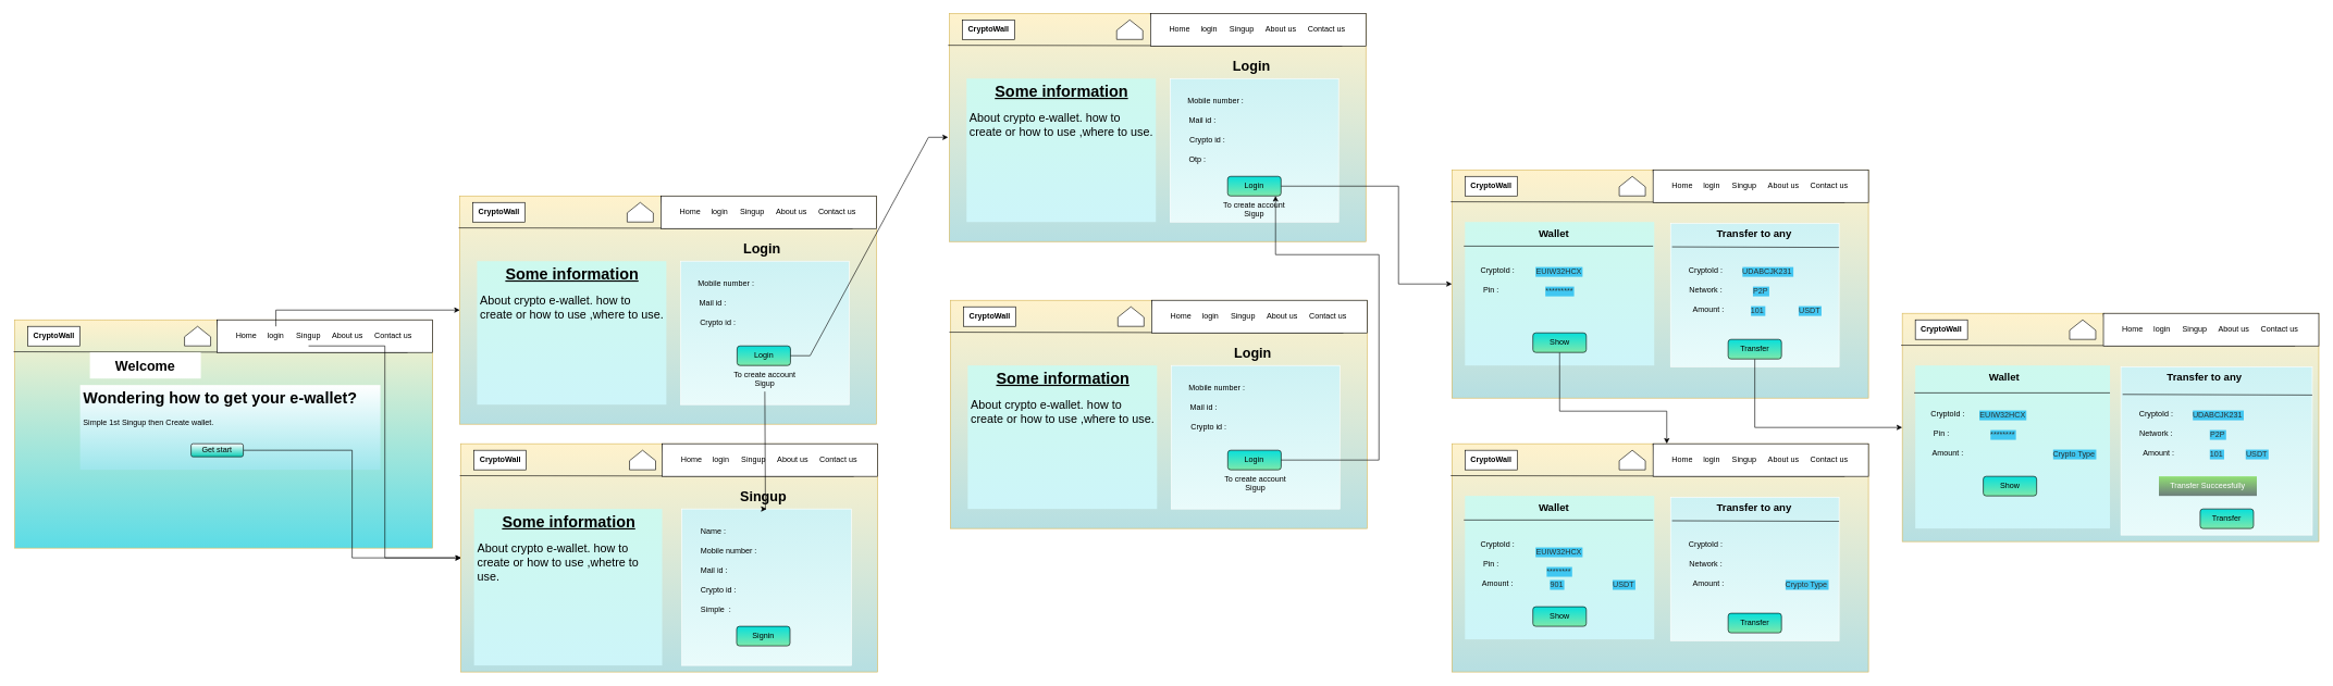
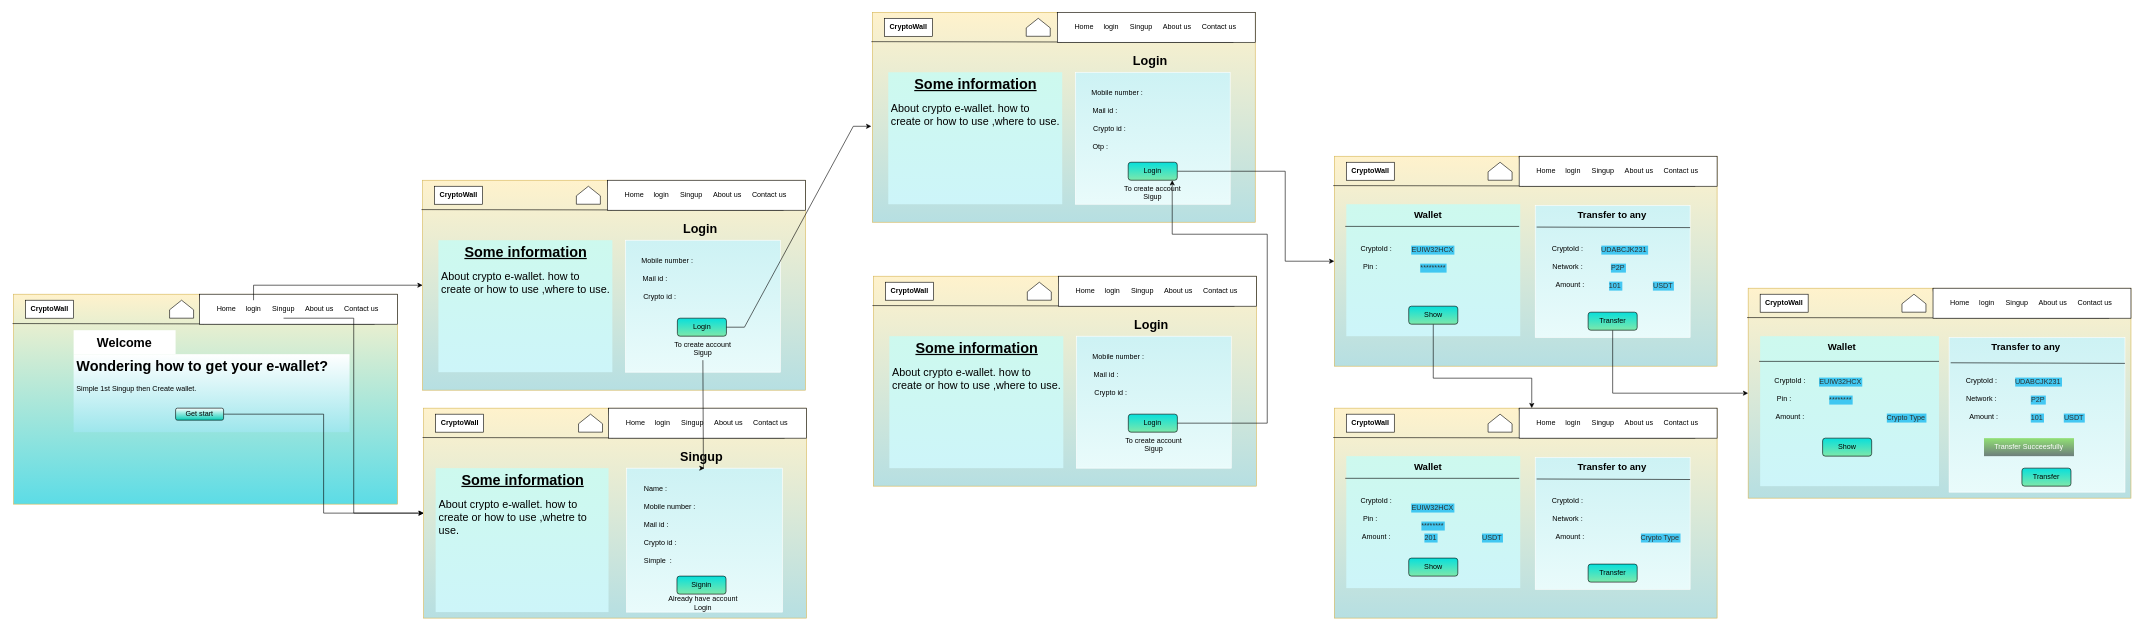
- <mxCell id="6" value="&lt;font style=&quot;font-size: 21px;&quot;&gt;Welcome&lt;/font&gt;" style="text;html=1;strokeColor=none;fillColor=#ffffff;align=center;verticalAlign=middle;whiteSpace=wrap;rounded=0;fontStyle=1" parent="1" vertex="1"><mxGeometry x="137" y="540" width="170" height="40" as="geometry" /></mxCell>
+ <mxCell id="6" value="&lt;font style=&quot;font-size: 21px;&quot;&gt;Welcome&lt;/font&gt;" style="text;html=1;strokeColor=none;fillColor=#ffffff;align=center;verticalAlign=middle;whiteSpace=wrap;rounded=0;fontStyle=1" parent="1" vertex="1"><mxGeometry x="122" y="550" width="170" height="40" as="geometry" /></mxCell>
- <mxCell id="161" value="901" style="text;strokeColor=none;fillColor=none;align=center;verticalAlign=middle;rounded=0;labelBackgroundColor=#1ebcf1;spacing=3;spacingTop=0;spacingBottom=0;textOpacity=80;" vertex="1" parent="1"><mxGeometry x="2339.7" y="880" width="90" height="30" as="geometry" /></mxCell>
+ <mxCell id="161" value="201" style="text;strokeColor=none;fillColor=none;align=center;verticalAlign=middle;rounded=0;labelBackgroundColor=#1ebcf1;spacing=3;spacingTop=0;spacingBottom=0;textOpacity=80;" vertex="1" parent="1"><mxGeometry x="2339.7" y="880" width="90" height="30" as="geometry" /></mxCell>
+ <mxCell id="39" value="Already have account&lt;br&gt;Login" style="text;html=1;strokeColor=none;fillColor=none;align=center;verticalAlign=middle;whiteSpace=wrap;rounded=0;" parent="1" vertex="1"><mxGeometry x="1088.8" y="990" width="165" height="30" as="geometry" /></mxCell>
